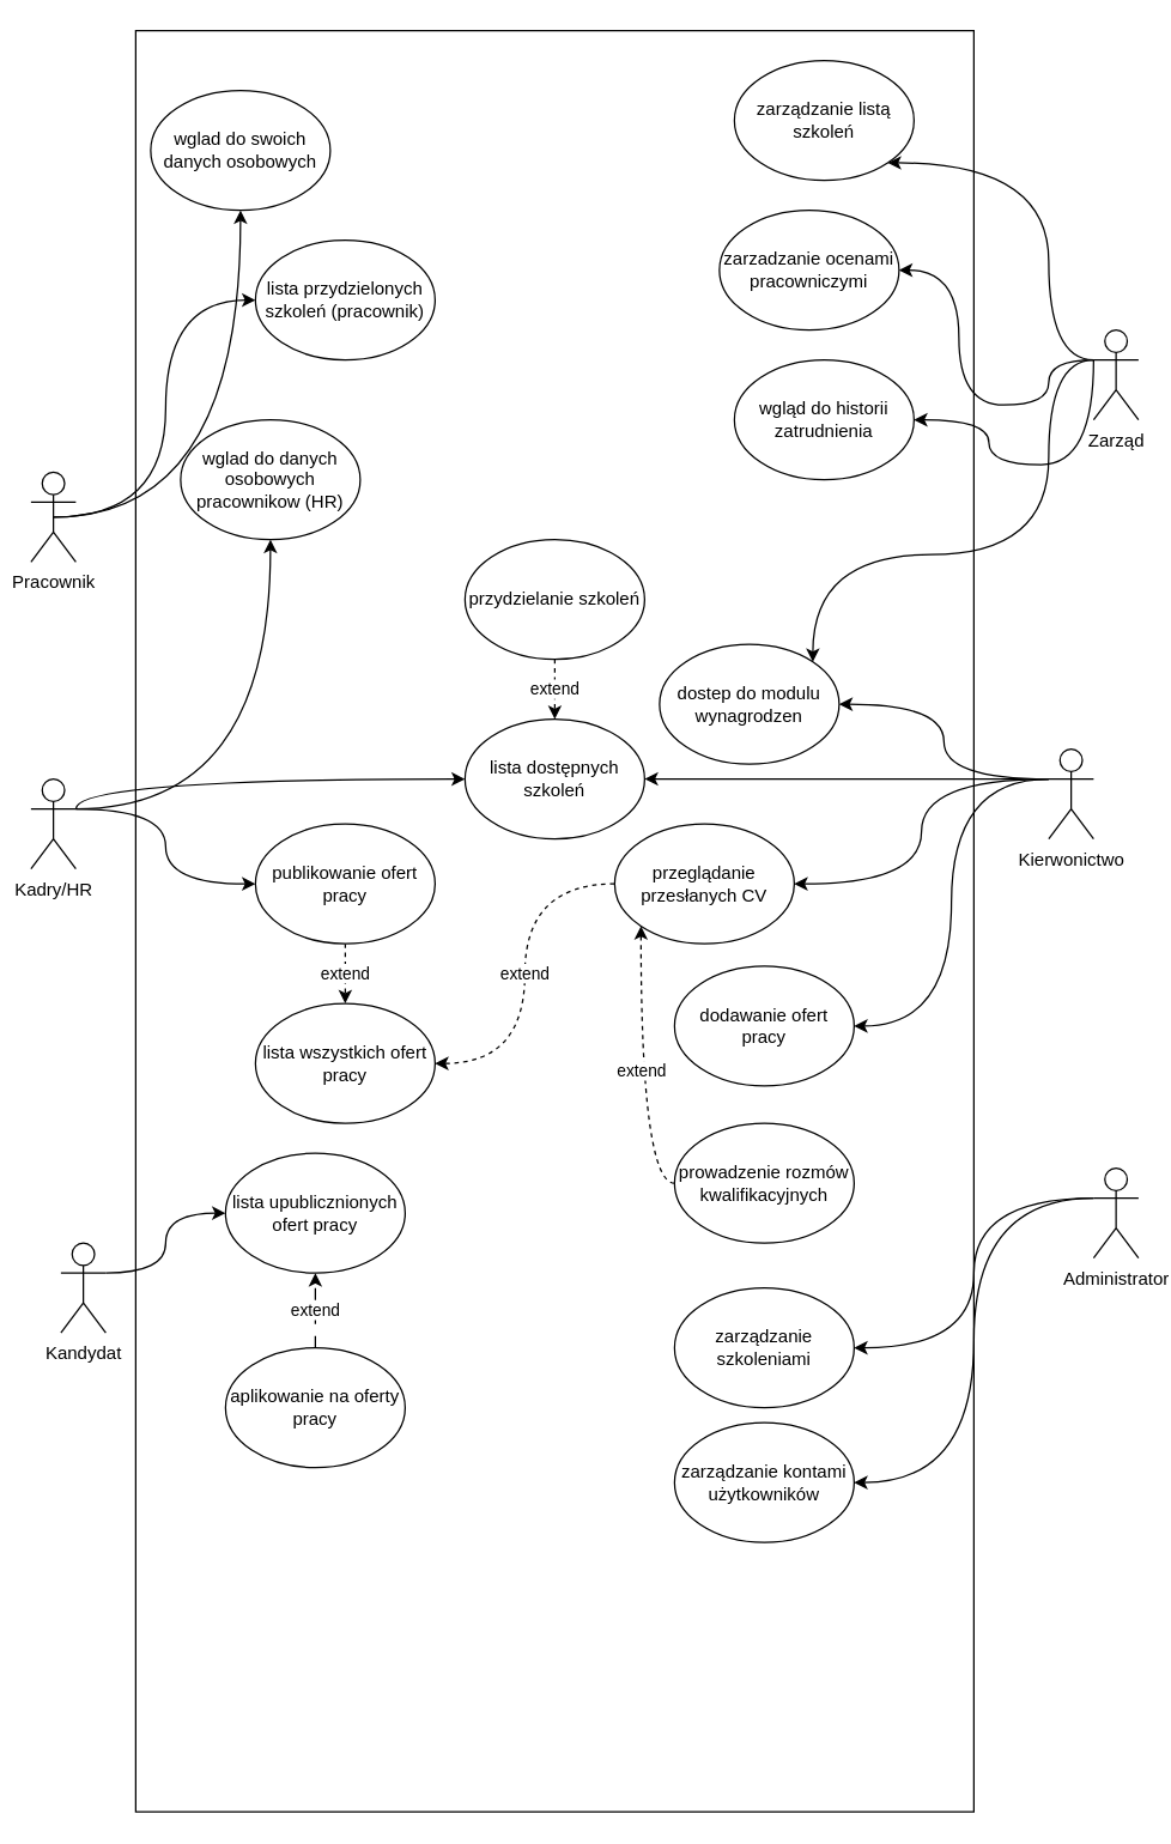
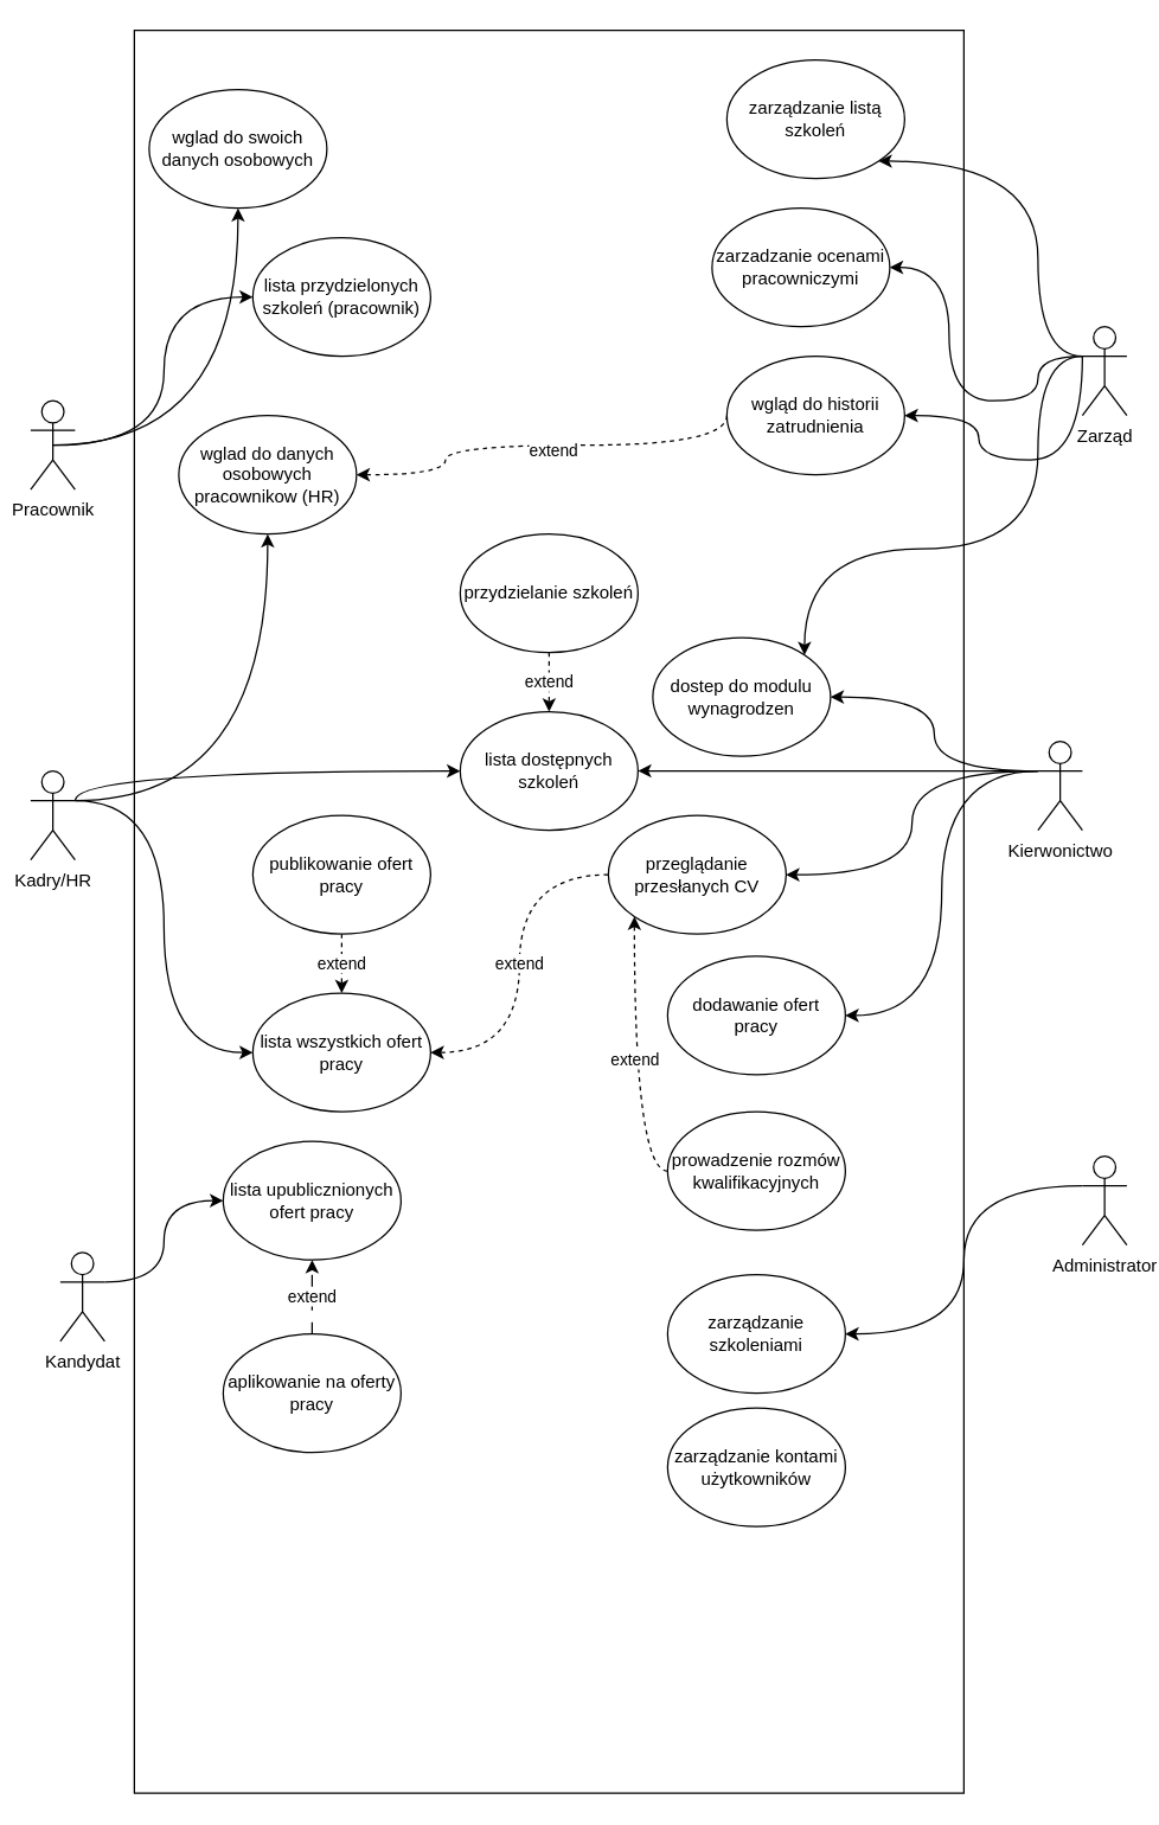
+ <mxCell id="33" style="edgeStyle=orthogonalEdgeStyle;curved=1;rounded=0;orthogonalLoop=1;jettySize=auto;html=1;exitX=0;exitY=0.5;exitDx=0;exitDy=0;entryX=1;entryY=0.5;entryDx=0;entryDy=0;dashed=1;" edge="1" parent="1" source="35" target="24"><mxGeometry relative="1" as="geometry"><Array as="points"><mxPoint x="490" y="300" /><mxPoint x="300" y="300" /><mxPoint x="300" y="320" /></Array></mxGeometry></mxCell>
+ <mxCell id="34" value="extend" style="edgeLabel;html=1;align=center;verticalAlign=middle;resizable=0;points=[];" vertex="1" connectable="0" parent="33"><mxGeometry x="-0.048" y="3" relative="1" as="geometry"><mxPoint as="offset" /></mxGeometry></mxCell>
- <mxCell id="4" value="Pracownik" style="shape=umlActor;verticalLabelPosition=bottom;verticalAlign=top;html=1;outlineConnect=0;" vertex="1" parent="1"><mxGeometry x="20" y="315" width="30" height="60" as="geometry" /></mxCell>
+ <mxCell id="4" value="Pracownik" style="shape=umlActor;verticalLabelPosition=bottom;verticalAlign=top;html=1;outlineConnect=0;" vertex="1" parent="1"><mxGeometry x="20" y="270" width="30" height="60" as="geometry" /></mxCell>
- <mxCell id="7" style="edgeStyle=orthogonalEdgeStyle;curved=1;rounded=0;orthogonalLoop=1;jettySize=auto;html=1;exitX=1;exitY=0.333;exitDx=0;exitDy=0;exitPerimeter=0;" edge="1" parent="1" source="9" target="38"><mxGeometry relative="1" as="geometry" /></mxCell>
+ <mxCell id="7" style="edgeStyle=orthogonalEdgeStyle;curved=1;rounded=0;orthogonalLoop=1;jettySize=auto;html=1;exitX=1;exitY=0.333;exitDx=0;exitDy=0;exitPerimeter=0;entryX=0;entryY=0.5;entryDx=0;entryDy=0;" edge="1" parent="1" source="9" target="39"><mxGeometry relative="1" as="geometry" /></mxCell>
- <mxCell id="21" value="Kandydat" style="shape=umlActor;verticalLabelPosition=bottom;verticalAlign=top;html=1;outlineConnect=0;" vertex="1" parent="1"><mxGeometry x="40" y="830" width="30" height="60" as="geometry" /></mxCell>
+ <mxCell id="21" value="Kandydat" style="shape=umlActor;verticalLabelPosition=bottom;verticalAlign=top;html=1;outlineConnect=0;" vertex="1" parent="1"><mxGeometry x="40" y="845" width="30" height="60" as="geometry" /></mxCell>
- <mxCell id="46" style="edgeStyle=orthogonalEdgeStyle;curved=1;rounded=0;orthogonalLoop=1;jettySize=auto;html=1;exitX=0;exitY=0.333;exitDx=0;exitDy=0;exitPerimeter=0;entryX=1;entryY=0.5;entryDx=0;entryDy=0;" edge="1" parent="1" source="47" target="49"><mxGeometry relative="1" as="geometry" /></mxCell>
